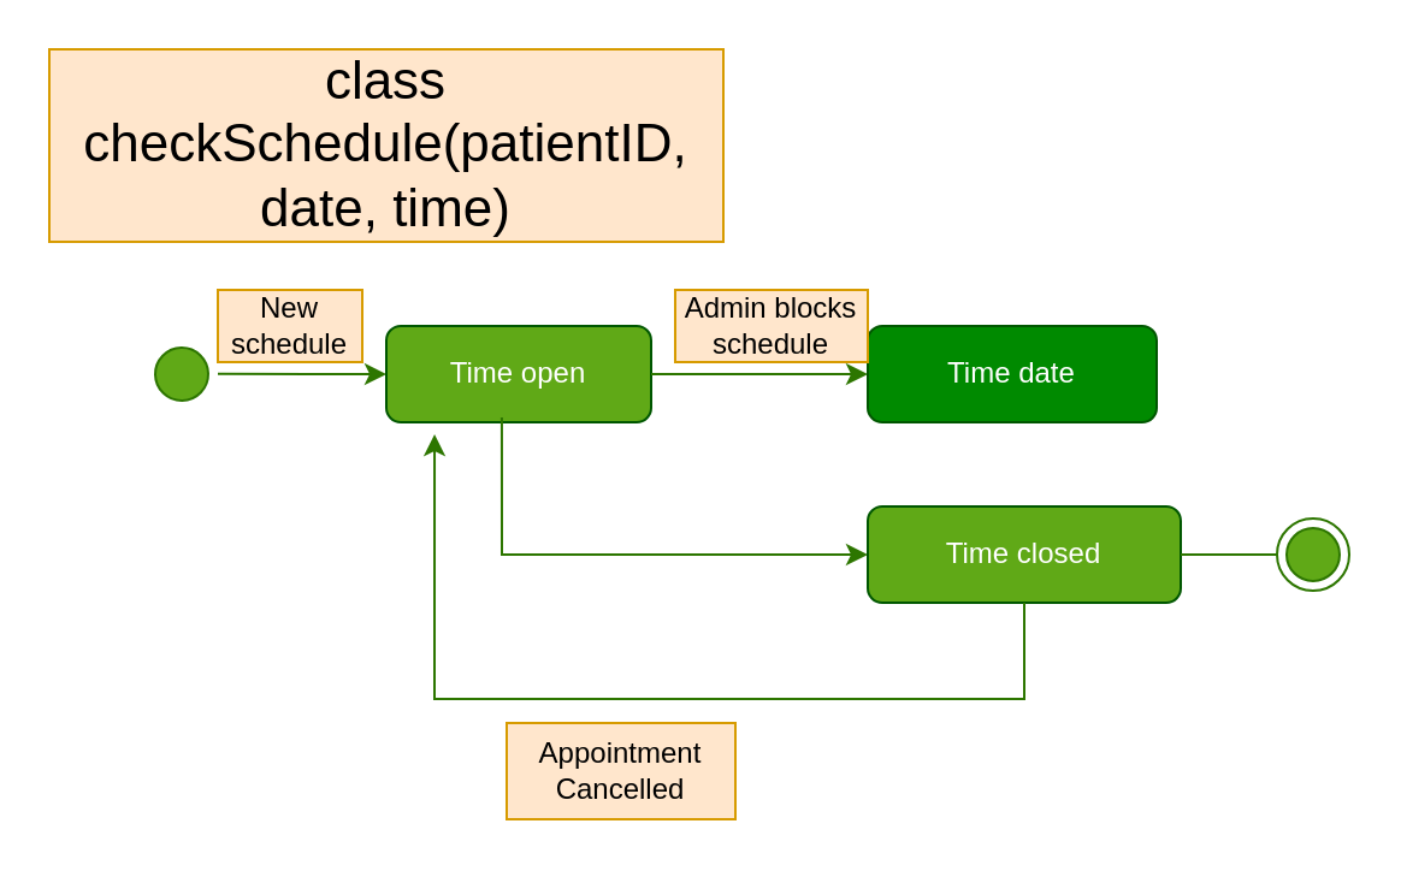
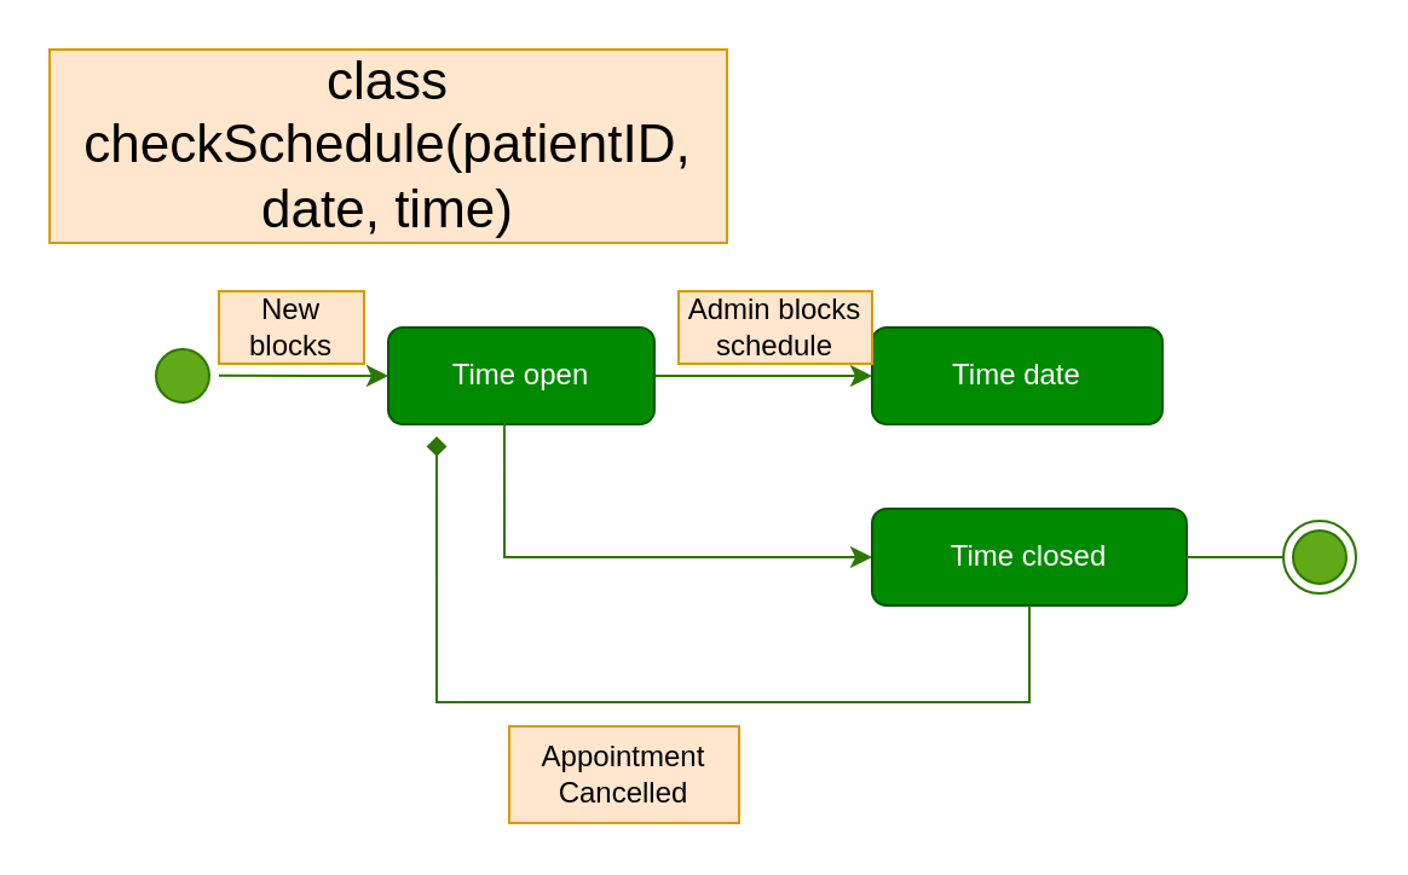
- <mxCell id="6" value="New schedule" style="text;html=1;strokeColor=#d79b00;fillColor=#ffe6cc;align=center;verticalAlign=middle;whiteSpace=wrap;rounded=0;" vertex="1" parent="1"><mxGeometry x="90" y="120" width="60" height="30" as="geometry" /></mxCell>
+ <mxCell id="6" value="New blocks" style="text;html=1;strokeColor=#d79b00;fillColor=#ffe6cc;align=center;verticalAlign=middle;whiteSpace=wrap;rounded=0;" vertex="1" parent="1"><mxGeometry x="90" y="120" width="60" height="30" as="geometry" /></mxCell>
- <mxCell id="4" value="Time open" style="rounded=1;whiteSpace=wrap;html=1;fillColor=#60a917;fontColor=#ffffff;strokeColor=#005700;" vertex="1" parent="1"><mxGeometry x="160" y="135" width="110" height="40" as="geometry" /></mxCell>
+ <mxCell id="4" value="Time open" style="rounded=1;whiteSpace=wrap;html=1;fillColor=#008a00;fontColor=#ffffff;strokeColor=#005700;" vertex="1" parent="1"><mxGeometry x="160" y="135" width="110" height="40" as="geometry" /></mxCell>
- <mxCell id="12" value="" style="endArrow=classic;html=1;rounded=0;exitX=0.5;exitY=1;exitDx=0;exitDy=0;fillColor=#60a917;strokeColor=#2D7600;entryX=0.182;entryY=1.125;entryDx=0;entryDy=0;entryPerimeter=0;" edge="1" parent="1" source="10" target="4"><mxGeometry width="50" height="50" relative="1" as="geometry"><mxPoint x="580" y="350" as="sourcePoint" /><mxPoint x="170" y="260" as="targetPoint" /><Array as="points"><mxPoint x="425" y="290" /><mxPoint x="180" y="290" /></Array></mxGeometry></mxCell>
+ <mxCell id="12" value="" style="endArrow=diamond;html=1;rounded=0;exitX=0.5;exitY=1;exitDx=0;exitDy=0;fillColor=#60a917;strokeColor=#2D7600;entryX=0.182;entryY=1.125;entryDx=0;entryDy=0;entryPerimeter=0;" edge="1" parent="1" source="10" target="4"><mxGeometry width="50" height="50" relative="1" as="geometry"><mxPoint x="580" y="350" as="sourcePoint" /><mxPoint x="170" y="260" as="targetPoint" /><Array as="points"><mxPoint x="425" y="290" /><mxPoint x="180" y="290" /></Array></mxGeometry></mxCell>
- <mxCell id="10" value="Time closed" style="rounded=1;whiteSpace=wrap;html=1;fillColor=#60a917;fontColor=#ffffff;strokeColor=#005700;" vertex="1" parent="1"><mxGeometry x="360" y="210" width="130" height="40" as="geometry" /></mxCell>
+ <mxCell id="10" value="Time closed" style="rounded=1;whiteSpace=wrap;html=1;fillColor=#008a00;fontColor=#ffffff;strokeColor=#005700;" vertex="1" parent="1"><mxGeometry x="360" y="210" width="130" height="40" as="geometry" /></mxCell>
